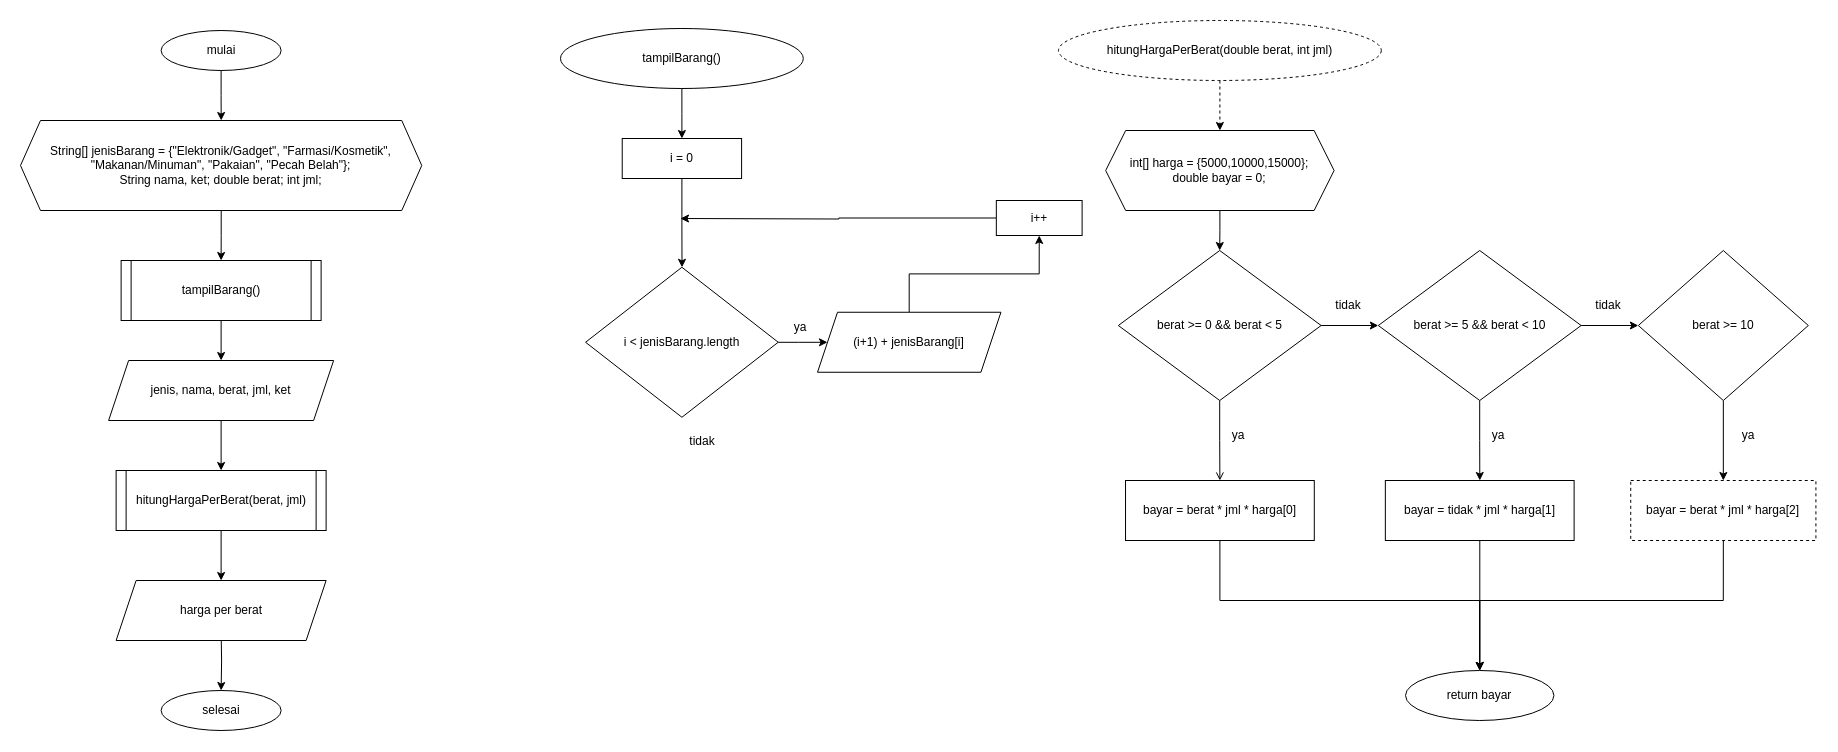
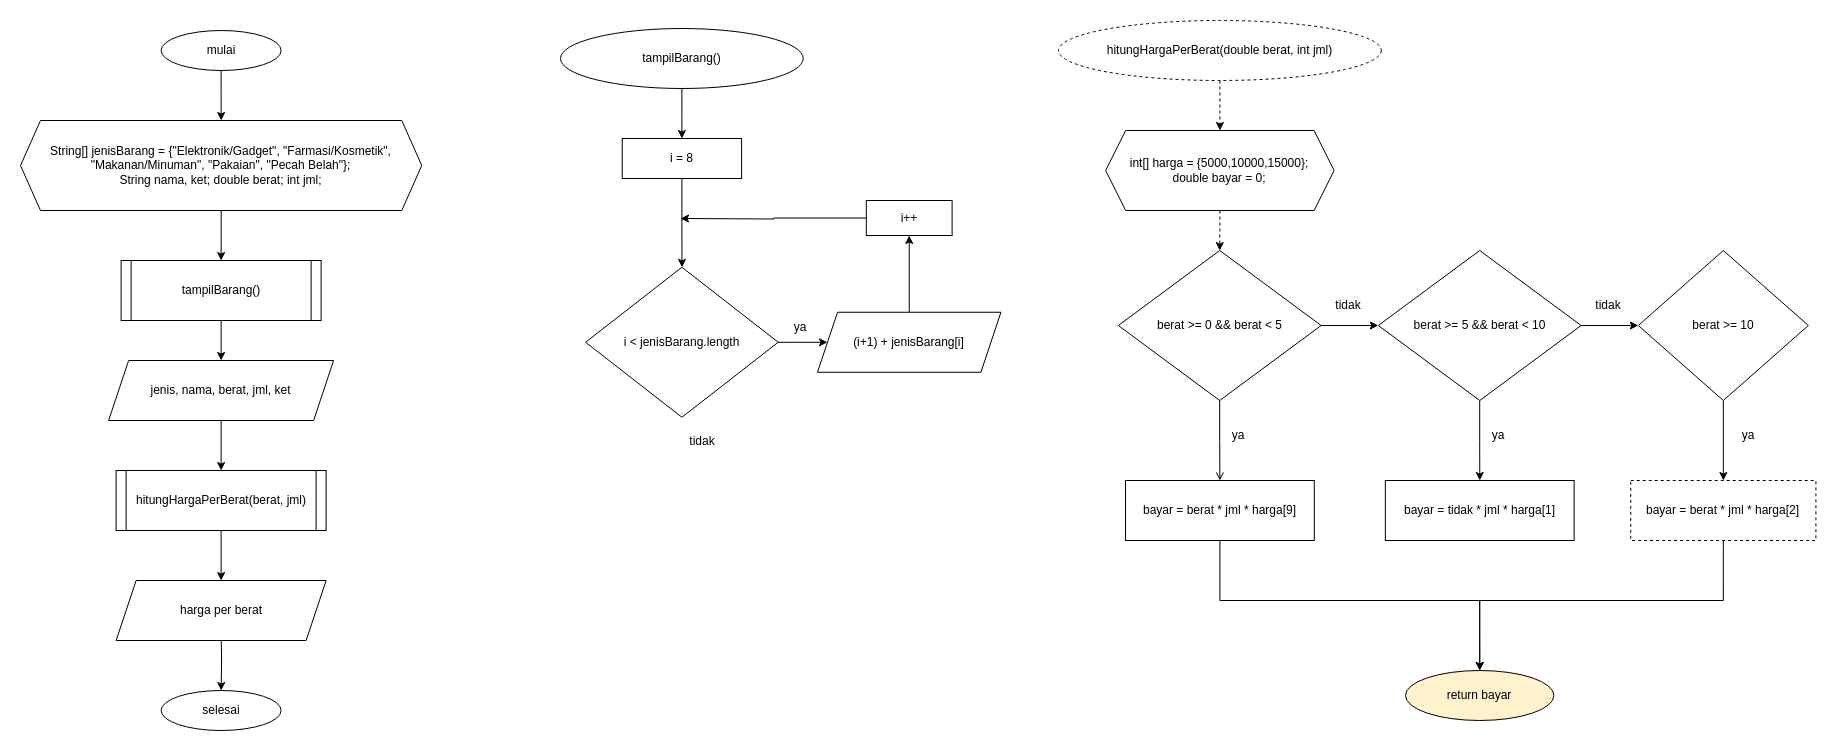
- <mxCell id="18" value="i = 0" style="whiteSpace=wrap;html=1;" parent="1" vertex="1"><mxGeometry x="621.72" y="138" width="119.37" height="40" as="geometry" /></mxCell>
+ <mxCell id="18" value="i = 8" style="whiteSpace=wrap;html=1;" parent="1" vertex="1"><mxGeometry x="621.72" y="138" width="119.37" height="40" as="geometry" /></mxCell>
- <mxCell id="22" value="i++" style="whiteSpace=wrap;html=1;" parent="1" vertex="1"><mxGeometry x="995.83" y="200" width="85.78" height="35" as="geometry" /></mxCell>
+ <mxCell id="22" value="i++" style="whiteSpace=wrap;html=1;" parent="1" vertex="1"><mxGeometry x="865.83" y="200" width="85.78" height="35" as="geometry" /></mxCell>
- <mxCell id="29" value="" style="edgeStyle=orthogonalEdgeStyle;rounded=0;orthogonalLoop=1;jettySize=auto;html=1;" parent="1" source="30" target="33" edge="1"><mxGeometry relative="1" as="geometry" /></mxCell>
+ <mxCell id="29" value="" style="edgeStyle=orthogonalEdgeStyle;rounded=0;orthogonalLoop=1;jettySize=auto;html=1;dashed=1;" parent="1" source="30" target="33" edge="1"><mxGeometry relative="1" as="geometry" /></mxCell>
- <mxCell id="40" value="bayar = berat * jml * harga[0]" style="whiteSpace=wrap;html=1;" parent="1" vertex="1"><mxGeometry x="1125.02" y="480" width="188.77" height="60" as="geometry" /></mxCell>
+ <mxCell id="40" value="bayar = berat * jml * harga[9]" style="whiteSpace=wrap;html=1;" parent="1" vertex="1"><mxGeometry x="1125.02" y="480" width="188.77" height="60" as="geometry" /></mxCell>
- <mxCell id="27" value="" style="edgeStyle=orthogonalEdgeStyle;rounded=0;orthogonalLoop=1;jettySize=auto;html=1;" parent="1" source="41" target="28" edge="1"><mxGeometry relative="1" as="geometry"><mxPoint x="1479.235" y="610" as="sourcePoint" /></mxGeometry></mxCell>
- <mxCell id="28" value="return bayar" style="ellipse;whiteSpace=wrap;html=1;" parent="1" vertex="1"><mxGeometry x="1405.02" y="670" width="148.43" height="50" as="geometry" /></mxCell>
+ <mxCell id="28" value="return bayar" style="ellipse;whiteSpace=wrap;html=1;fillColor=#fff2cc;" parent="1" vertex="1"><mxGeometry x="1405.02" y="670" width="148.43" height="50" as="geometry" /></mxCell>
